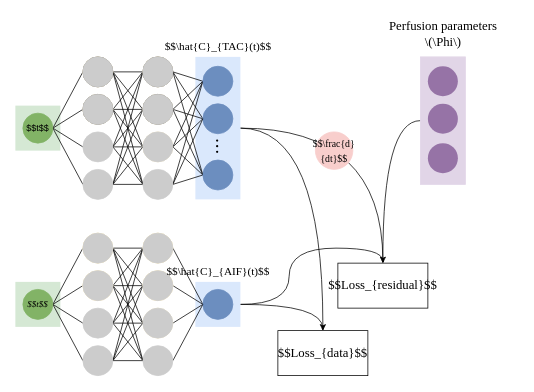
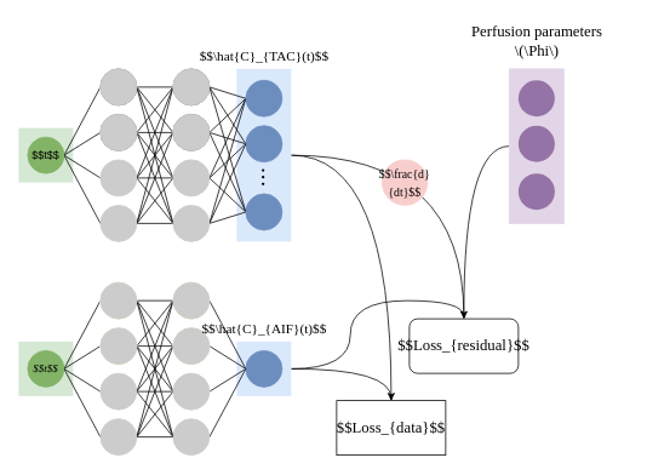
- <mxCell id="122" value="$$Loss_{residual}$$" style="rounded=0;whiteSpace=wrap;html=1;fontFamily=Verdana;fontSize=17;strokeWidth=1;" vertex="1" parent="1"><mxGeometry x="450" y="350" width="120" height="60" as="geometry" /></mxCell>
+ <mxCell id="122" value="$$Loss_{residual}$$" style="whiteSpace=wrap;html=1;fontFamily=Verdana;fontSize=17;strokeWidth=1;rounded=1;" vertex="1" parent="1"><mxGeometry x="450" y="350" width="120" height="60" as="geometry" /></mxCell>
